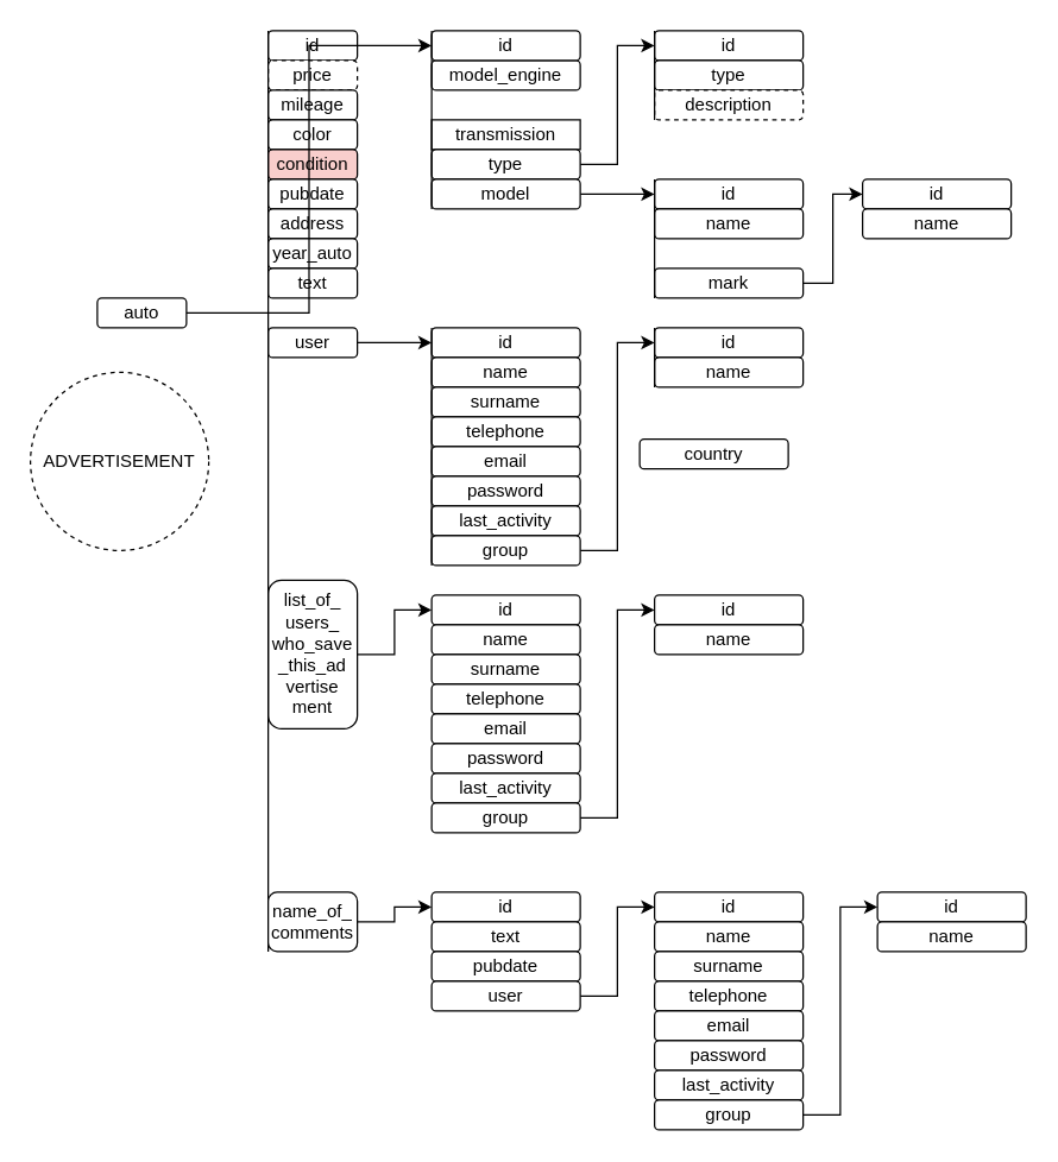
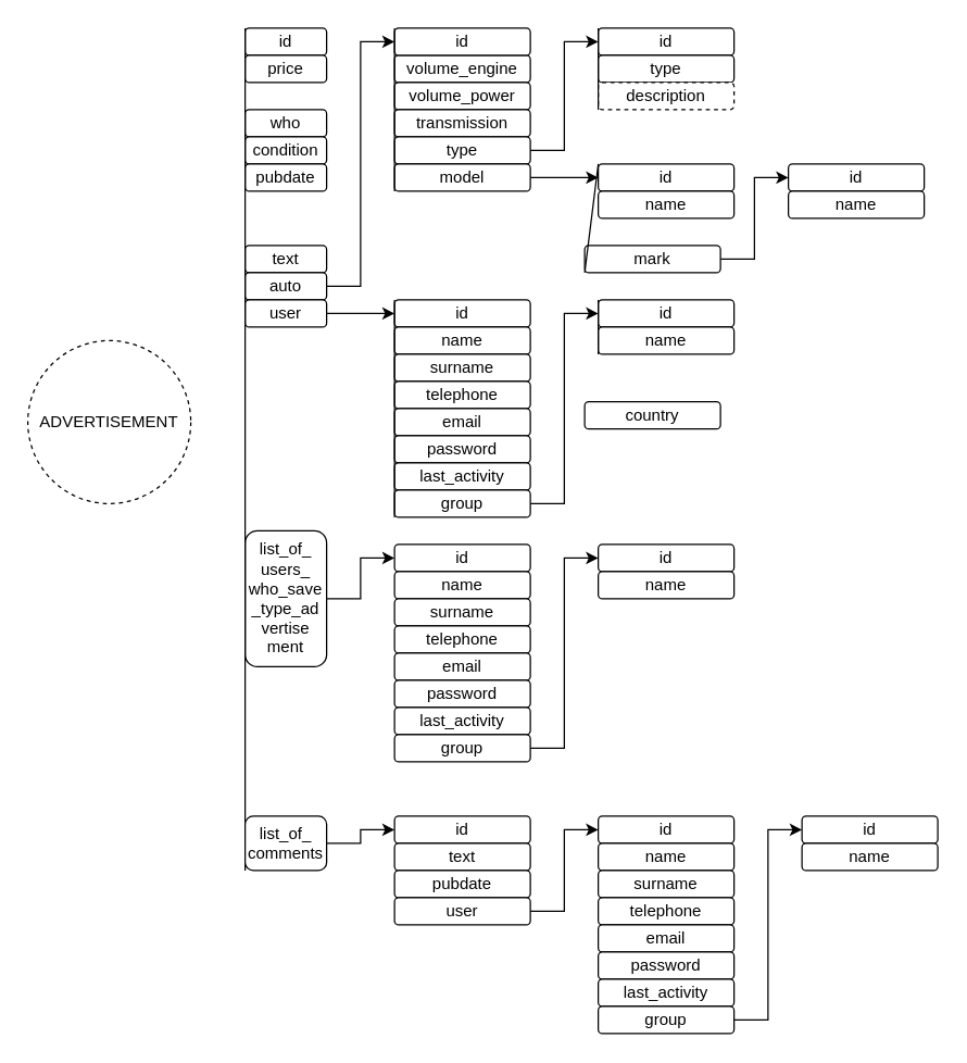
- <mxCell id="3" value="price" style="rounded=1;whiteSpace=wrap;html=1;dashed=1;" parent="1" vertex="1"><mxGeometry x="180" y="40" width="60" height="20" as="geometry" /></mxCell>
+ <mxCell id="3" value="price" style="rounded=1;whiteSpace=wrap;html=1;" parent="1" vertex="1"><mxGeometry x="180" y="40" width="60" height="20" as="geometry" /></mxCell>
- <mxCell id="11" value="model_engine" style="rounded=1;whiteSpace=wrap;html=1;" parent="1" vertex="1"><mxGeometry x="290" y="40" width="100" height="20" as="geometry" /></mxCell>
+ <mxCell id="11" value="volume_engine" style="rounded=1;whiteSpace=wrap;html=1;" parent="1" vertex="1"><mxGeometry x="290" y="40" width="100" height="20" as="geometry" /></mxCell>
- <mxCell id="4" value="mileage" style="rounded=1;whiteSpace=wrap;html=1;" parent="1" vertex="1"><mxGeometry x="180" y="60" width="60" height="20" as="geometry" /></mxCell>
+ <mxCell id="12" value="volume_power" style="rounded=1;whiteSpace=wrap;html=1;" parent="1" vertex="1"><mxGeometry x="290" y="60" width="100" height="20" as="geometry" /></mxCell>
- <mxCell id="5" value="color" style="rounded=1;whiteSpace=wrap;html=1;" parent="1" vertex="1"><mxGeometry x="180" y="80" width="60" height="20" as="geometry" /></mxCell>
+ <mxCell id="5" value="who" style="rounded=1;whiteSpace=wrap;html=1;" parent="1" vertex="1"><mxGeometry x="180" y="80" width="60" height="20" as="geometry" /></mxCell>
- <mxCell id="13" value="transmission" style="whiteSpace=wrap;html=1;rounded=0;" parent="1" vertex="1"><mxGeometry x="290" y="80" width="100" height="20" as="geometry" /></mxCell>
+ <mxCell id="13" value="transmission" style="rounded=1;whiteSpace=wrap;html=1;" parent="1" vertex="1"><mxGeometry x="290" y="80" width="100" height="20" as="geometry" /></mxCell>
- <mxCell id="6" value="condition" style="rounded=1;whiteSpace=wrap;html=1;fillColor=#f8cecc;" parent="1" vertex="1"><mxGeometry x="180" y="100" width="60" height="20" as="geometry" /></mxCell>
+ <mxCell id="6" value="condition" style="rounded=1;whiteSpace=wrap;html=1;" parent="1" vertex="1"><mxGeometry x="180" y="100" width="60" height="20" as="geometry" /></mxCell>
- <mxCell id="8" value="address" style="rounded=1;whiteSpace=wrap;html=1;" parent="1" vertex="1"><mxGeometry x="180" y="140" width="60" height="20" as="geometry" /></mxCell>
- <mxCell id="9" value="year_auto" style="rounded=1;whiteSpace=wrap;html=1;" parent="1" vertex="1"><mxGeometry x="180" y="160" width="60" height="20" as="geometry" /></mxCell>
- <mxCell id="28" value="mark" style="rounded=1;whiteSpace=wrap;html=1;" vertex="1" parent="1"><mxGeometry x="440" y="180" width="100" height="20" as="geometry" /></mxCell>
+ <mxCell id="28" value="mark" style="rounded=1;whiteSpace=wrap;html=1;" vertex="1" parent="1"><mxGeometry x="430" y="180" width="100" height="20" as="geometry" /></mxCell>
- <mxCell id="23" value="auto" style="rounded=1;whiteSpace=wrap;html=1;" vertex="1" parent="1"><mxGeometry x="65" y="200" width="60" height="20" as="geometry" /></mxCell>
+ <mxCell id="23" value="auto" style="rounded=1;whiteSpace=wrap;html=1;" vertex="1" parent="1"><mxGeometry x="180" y="200" width="60" height="20" as="geometry" /></mxCell>
- <mxCell id="45" value="list_of_&lt;br&gt;users_&lt;br&gt;who_save&lt;br&gt;_this_ad&lt;br&gt;vertise&lt;br&gt;ment" style="rounded=1;whiteSpace=wrap;html=1;" vertex="1" parent="1"><mxGeometry x="180" y="390" width="60" height="100" as="geometry" /></mxCell>
+ <mxCell id="45" value="list_of_&lt;br&gt;users_&lt;br&gt;who_save&lt;br&gt;_type_ad&lt;br&gt;vertise&lt;br&gt;ment" style="rounded=1;whiteSpace=wrap;html=1;" vertex="1" parent="1"><mxGeometry x="180" y="390" width="60" height="100" as="geometry" /></mxCell>
- <mxCell id="64" value="name_of_&lt;br&gt;comments" style="rounded=1;whiteSpace=wrap;html=1;" vertex="1" parent="1"><mxGeometry x="180" y="600" width="60" height="40" as="geometry" /></mxCell>
+ <mxCell id="64" value="list_of_&lt;br&gt;comments" style="rounded=1;whiteSpace=wrap;html=1;" vertex="1" parent="1"><mxGeometry x="180" y="600" width="60" height="40" as="geometry" /></mxCell>
